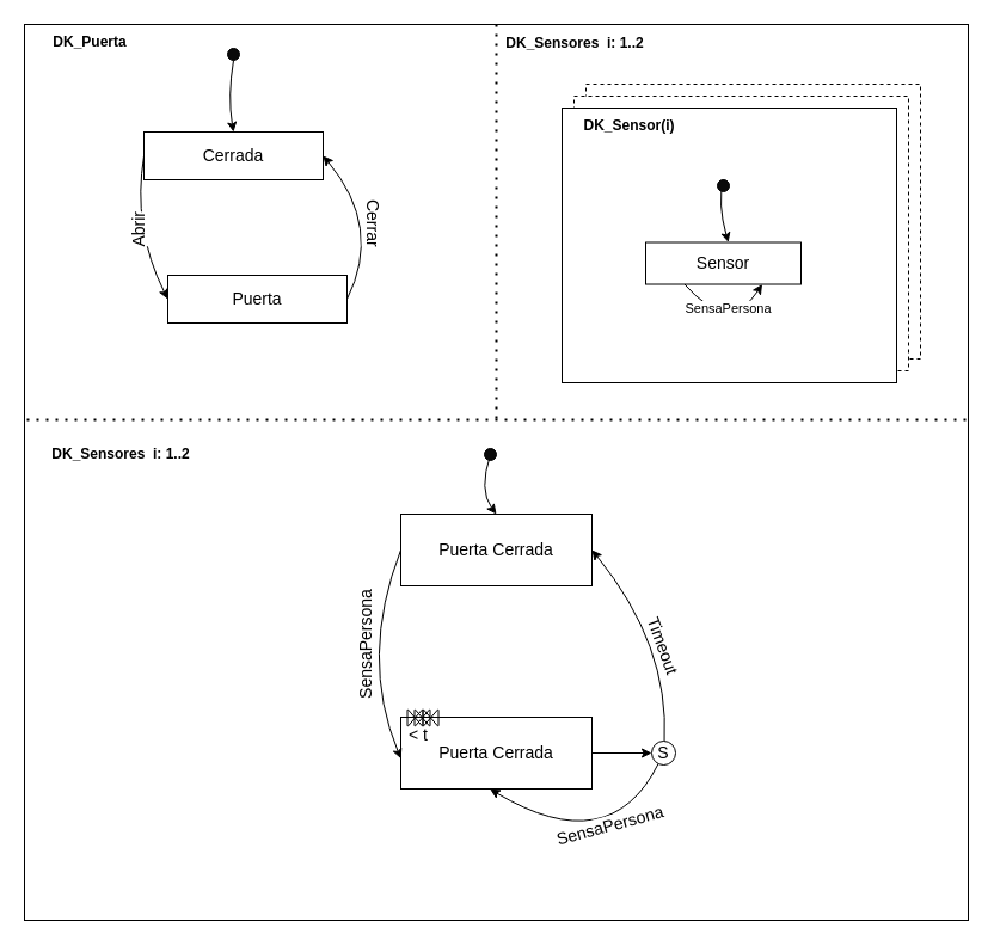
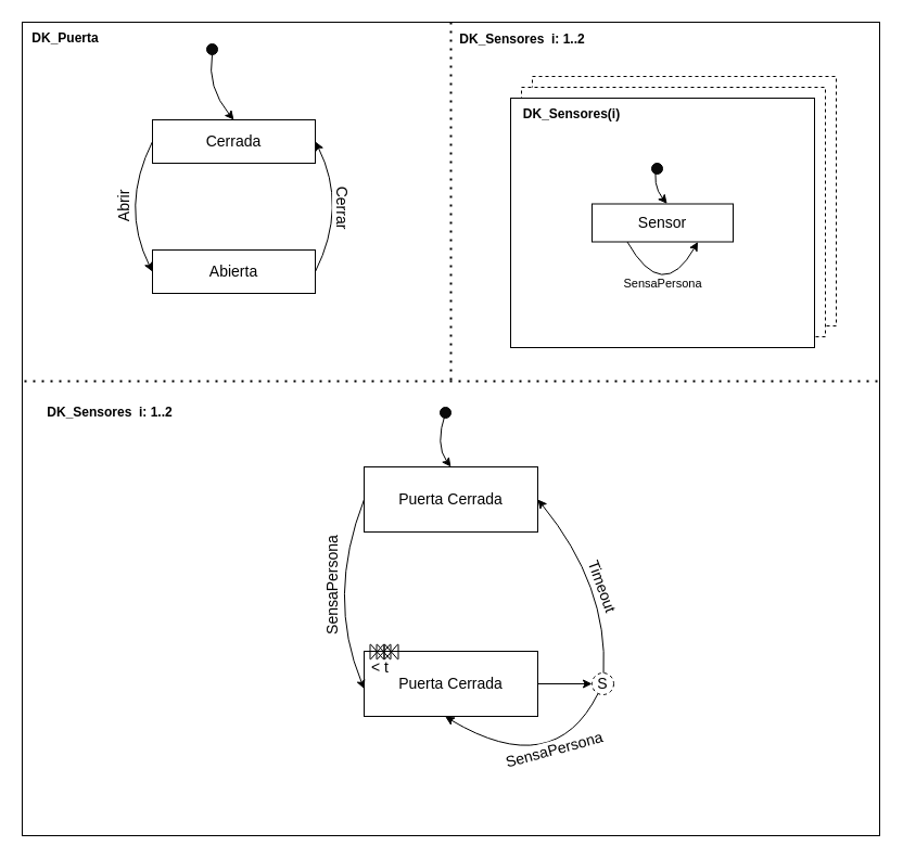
- <mxCell id="5" value="DK_Puerta" style="text;html=1;strokeColor=none;fillColor=none;align=center;verticalAlign=middle;whiteSpace=wrap;rounded=0;fontStyle=1" parent="1" vertex="1"><mxGeometry x="40" y="25" width="70" height="20" as="geometry" /></mxCell>
+ <mxCell id="5" value="DK_Puerta" style="text;html=1;strokeColor=none;fillColor=none;align=center;verticalAlign=middle;whiteSpace=wrap;rounded=0;fontStyle=1" parent="1" vertex="1"><mxGeometry x="25" y="25" width="70" height="20" as="geometry" /></mxCell>
- <mxCell id="18" value="DK_Sensor(i)" style="text;html=1;strokeColor=none;fillColor=none;align=center;verticalAlign=middle;whiteSpace=wrap;rounded=0;fontStyle=1" parent="1" vertex="1"><mxGeometry x="473" y="95" width="107" height="20" as="geometry" /></mxCell>
+ <mxCell id="18" value="DK_Sensores(i)" style="text;html=1;strokeColor=none;fillColor=none;align=center;verticalAlign=middle;whiteSpace=wrap;rounded=0;fontStyle=1" parent="1" vertex="1"><mxGeometry x="473" y="95" width="107" height="20" as="geometry" /></mxCell>
- <mxCell id="7" value="Cerrada" style="rounded=0;whiteSpace=wrap;html=1;fontSize=14;" parent="1" vertex="1"><mxGeometry x="120" y="110" width="150" height="40" as="geometry" /></mxCell>
+ <mxCell id="7" value="Cerrada" style="rounded=0;whiteSpace=wrap;html=1;fontSize=14;" parent="1" vertex="1"><mxGeometry x="140" y="110" width="150" height="40" as="geometry" /></mxCell>
- <mxCell id="19" value="Sensor" style="rounded=0;whiteSpace=wrap;html=1;fontSize=14;fillColor=#FFFFFF;" parent="1" vertex="1"><mxGeometry x="540" y="202.5" width="130" height="35" as="geometry" /></mxCell>
+ <mxCell id="19" value="Sensor" style="rounded=0;whiteSpace=wrap;html=1;fontSize=14;fillColor=#FFFFFF;" parent="1" vertex="1"><mxGeometry x="545" y="187.5" width="130" height="35" as="geometry" /></mxCell>
- <mxCell id="8" value="Puerta" style="rounded=0;whiteSpace=wrap;html=1;fontSize=14;" parent="1" vertex="1"><mxGeometry x="140" y="230" width="150" height="40" as="geometry" /></mxCell>
+ <mxCell id="8" value="Abierta" style="rounded=0;whiteSpace=wrap;html=1;fontSize=14;" parent="1" vertex="1"><mxGeometry x="140" y="230" width="150" height="40" as="geometry" /></mxCell>
- <mxCell id="32" value="S" style="ellipse;whiteSpace=wrap;html=1;aspect=fixed;fontSize=14;strokeColor=#000000;fillColor=#FFFFFF;" parent="1" vertex="1"><mxGeometry x="545" y="620" width="20" height="20" as="geometry" /></mxCell>
+ <mxCell id="32" value="S" style="ellipse;whiteSpace=wrap;html=1;aspect=fixed;fontSize=14;strokeColor=#000000;fillColor=#FFFFFF;dashed=1;" parent="1" vertex="1"><mxGeometry x="545" y="620" width="20" height="20" as="geometry" /></mxCell>
